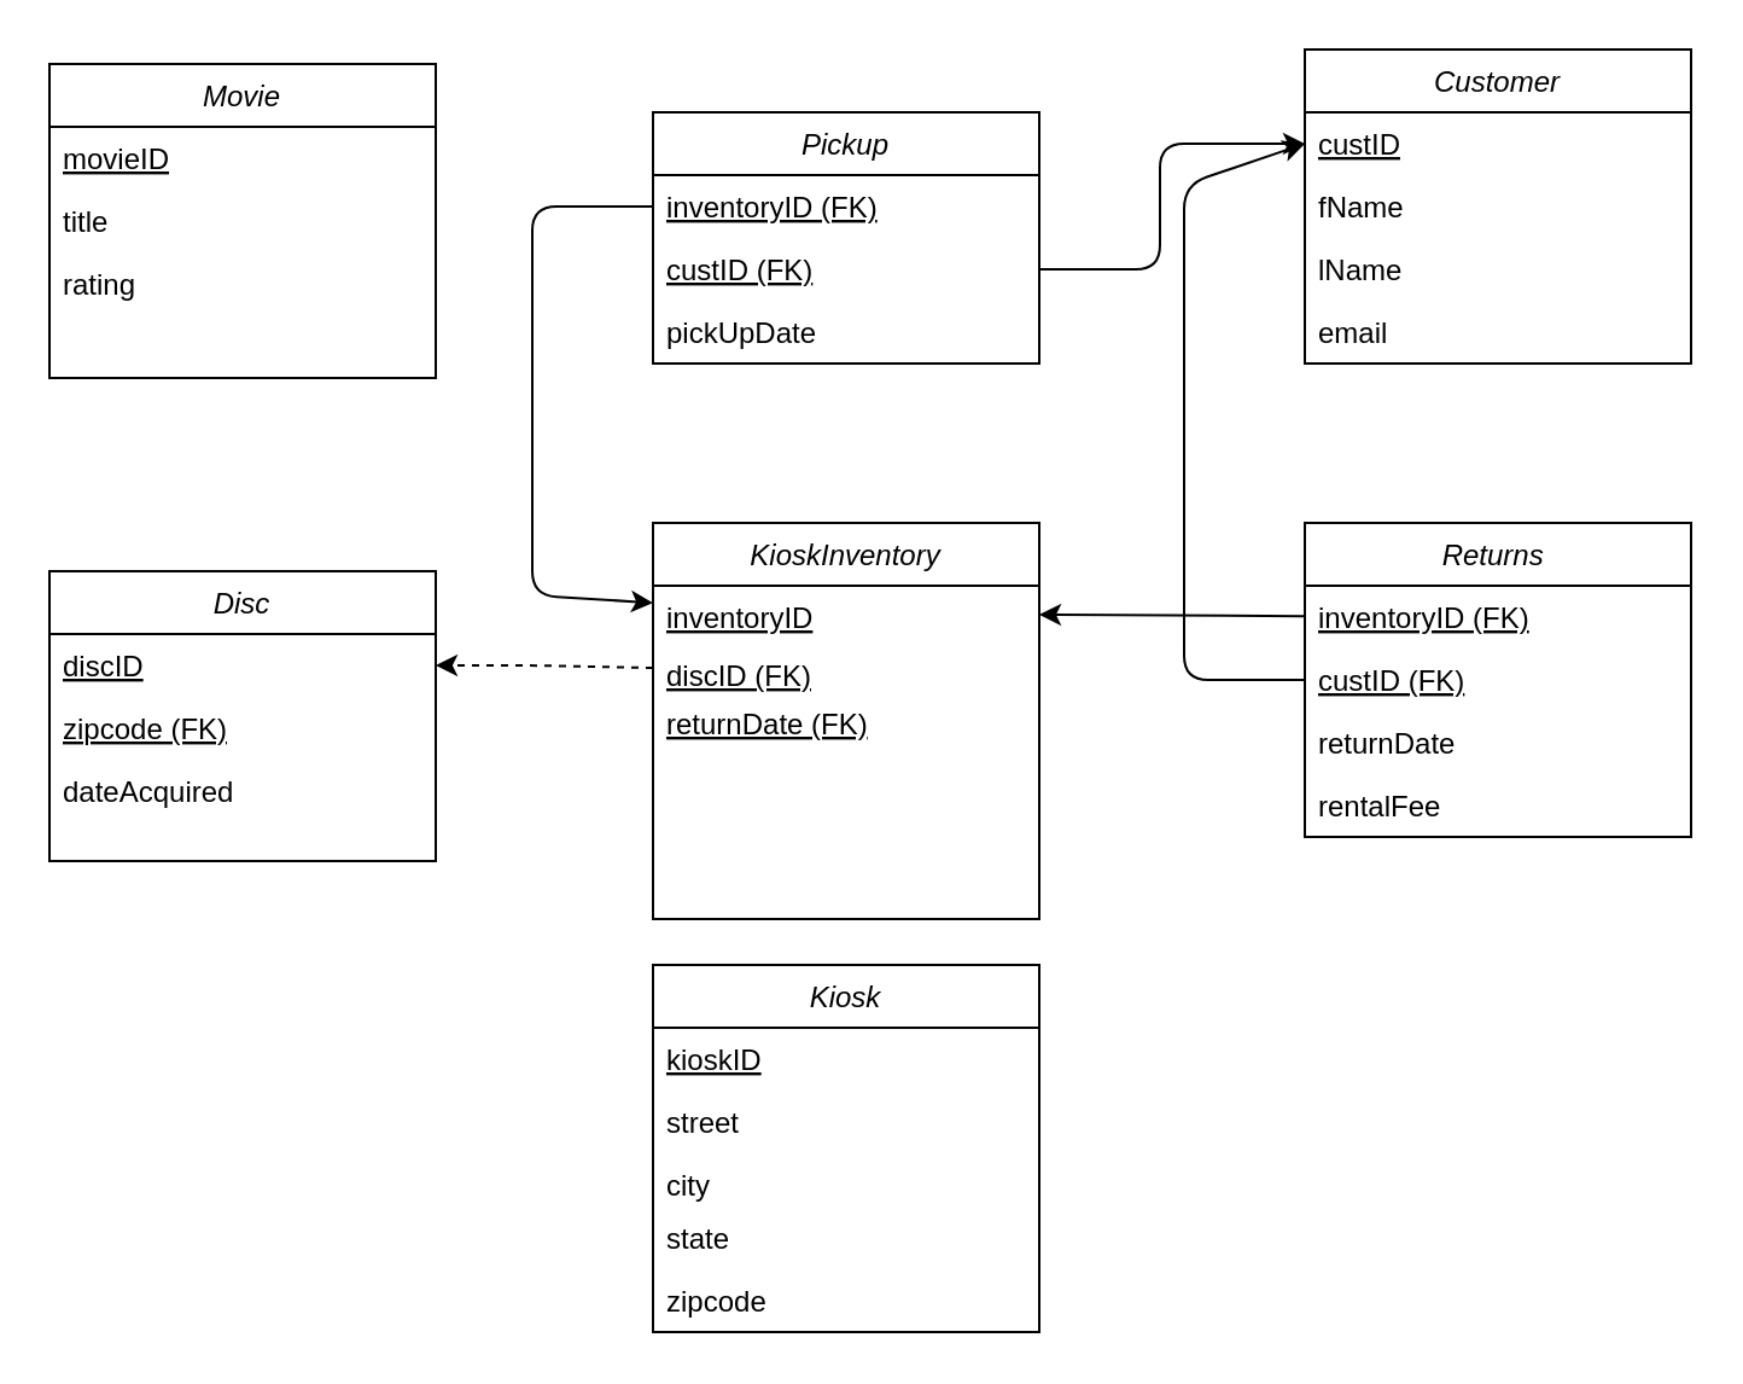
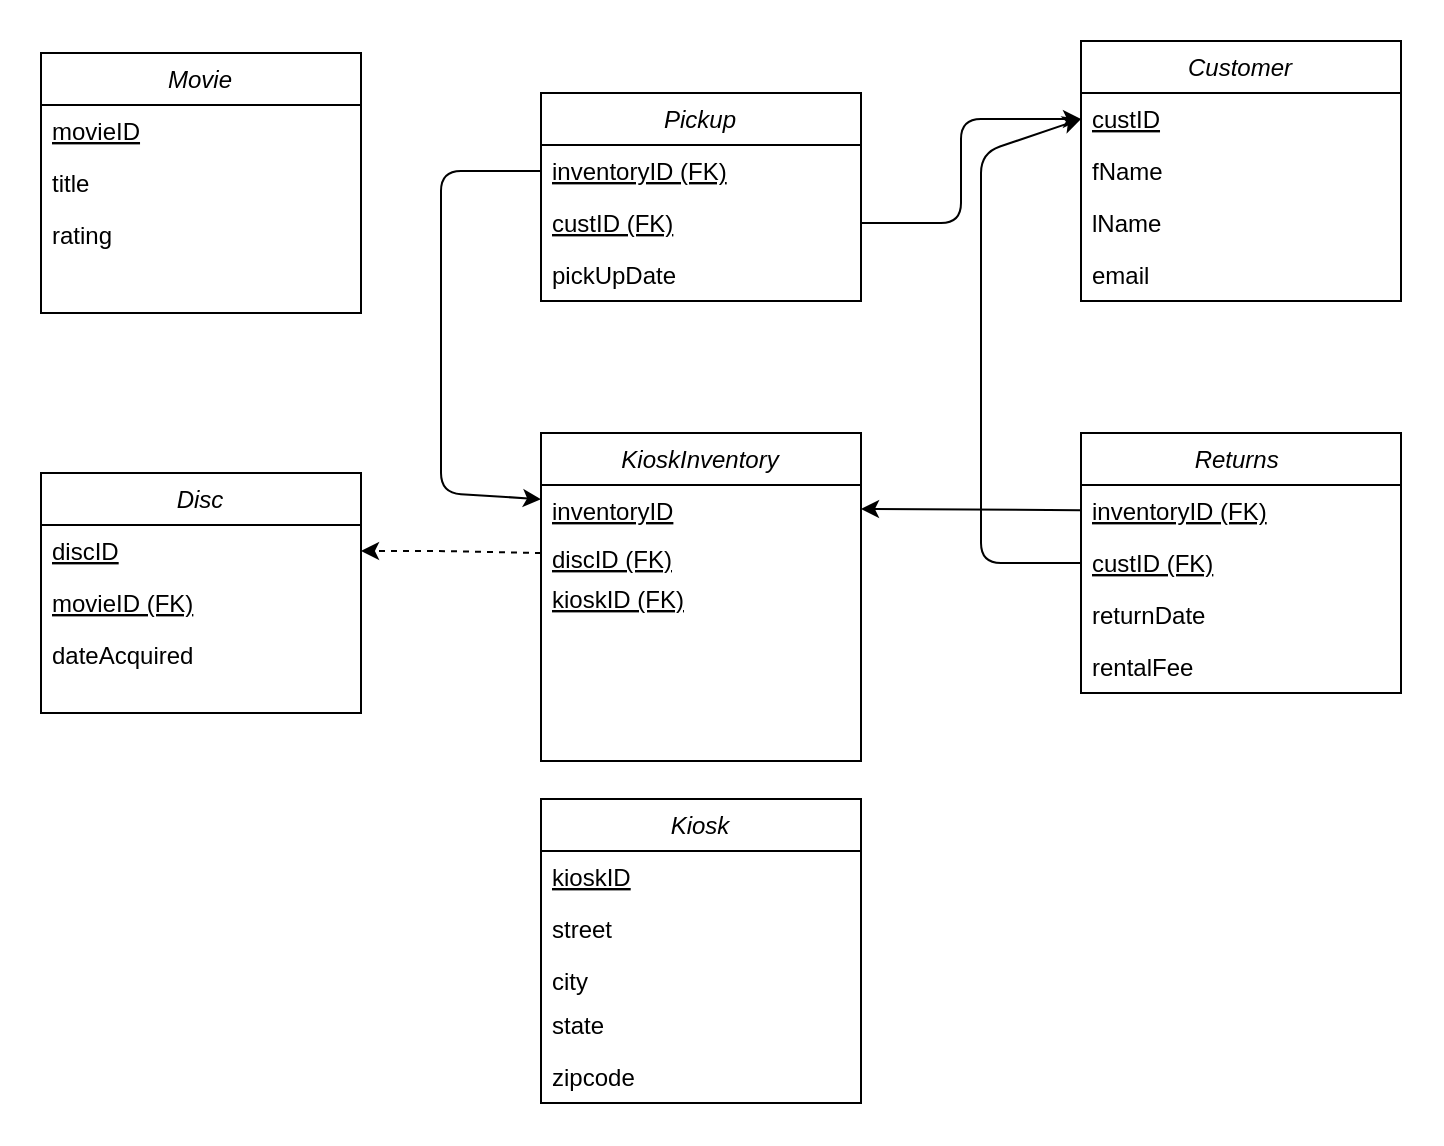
- <mxCell id="9" value="returnDate (FK)&#10;" style="text;align=left;verticalAlign=top;spacingLeft=4;spacingRight=4;overflow=hidden;rotatable=0;points=[[0,0.5],[1,0.5]];portConstraint=eastwest;fontStyle=4" parent="6" vertex="1"><mxGeometry y="70" width="160" height="20" as="geometry" /></mxCell>
+ <mxCell id="9" value="kioskID (FK)&#10;" style="text;align=left;verticalAlign=top;spacingLeft=4;spacingRight=4;overflow=hidden;rotatable=0;points=[[0,0.5],[1,0.5]];portConstraint=eastwest;fontStyle=4" parent="6" vertex="1"><mxGeometry y="70" width="160" height="20" as="geometry" /></mxCell>
- <mxCell id="17" value="zipcode (FK)" style="text;align=left;verticalAlign=top;spacingLeft=4;spacingRight=4;overflow=hidden;rotatable=0;points=[[0,0.5],[1,0.5]];portConstraint=eastwest;rounded=0;shadow=0;html=0;fontStyle=4" parent="15" vertex="1"><mxGeometry y="52" width="160" height="26" as="geometry" /></mxCell>
+ <mxCell id="17" value="movieID (FK)" style="text;align=left;verticalAlign=top;spacingLeft=4;spacingRight=4;overflow=hidden;rotatable=0;points=[[0,0.5],[1,0.5]];portConstraint=eastwest;rounded=0;shadow=0;html=0;fontStyle=4" parent="15" vertex="1"><mxGeometry y="52" width="160" height="26" as="geometry" /></mxCell>
